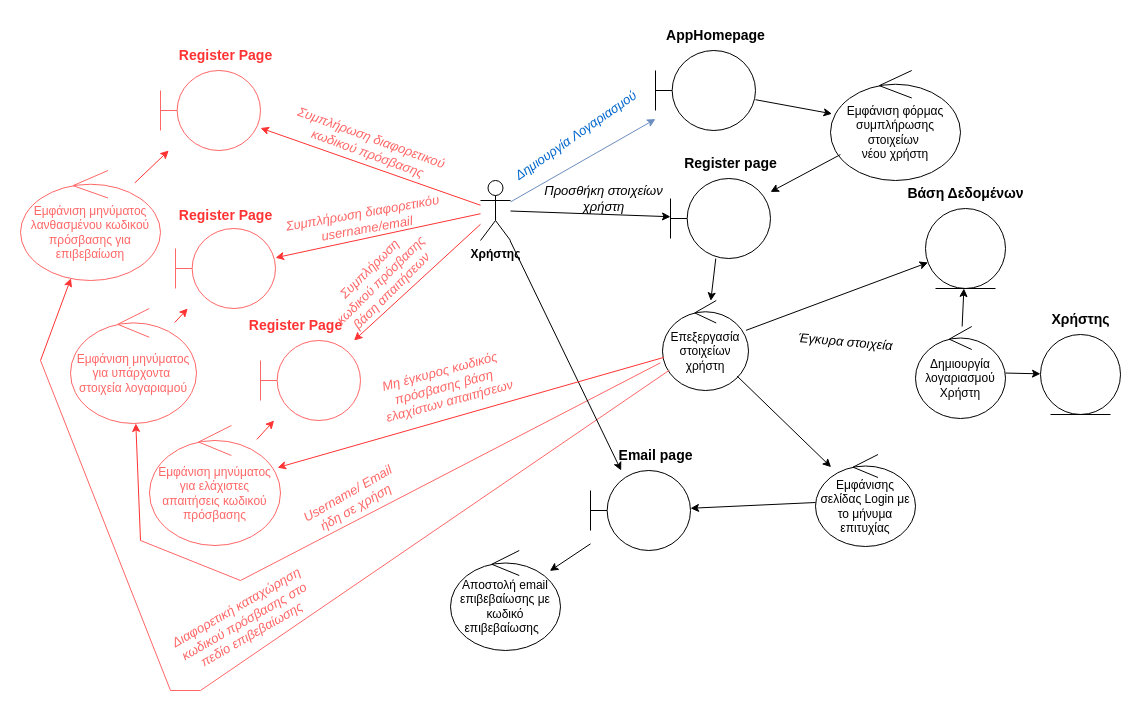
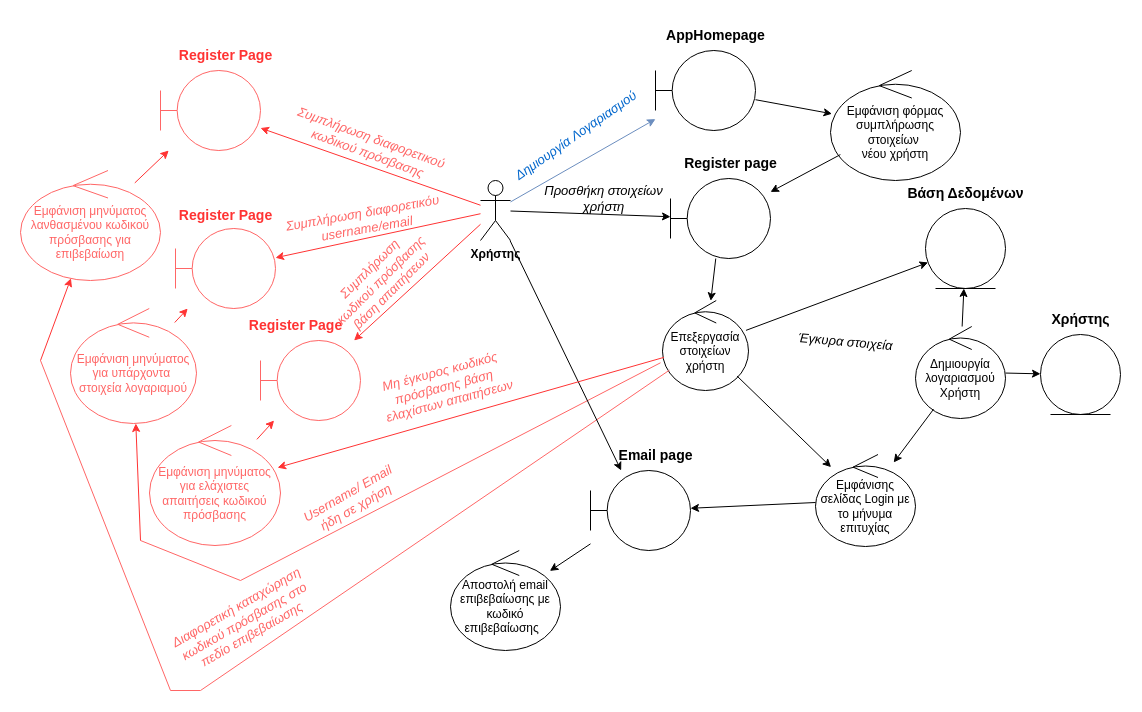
+ <mxCell id="49" value="" style="endArrow=classic;html=1;rounded=0;" parent="1" source="11" target="28" edge="1"><mxGeometry width="50" height="50" relative="1" as="geometry"><mxPoint x="560" y="370" as="sourcePoint" /><mxPoint x="902.583" y="447.655" as="targetPoint" /></mxGeometry></mxCell>
